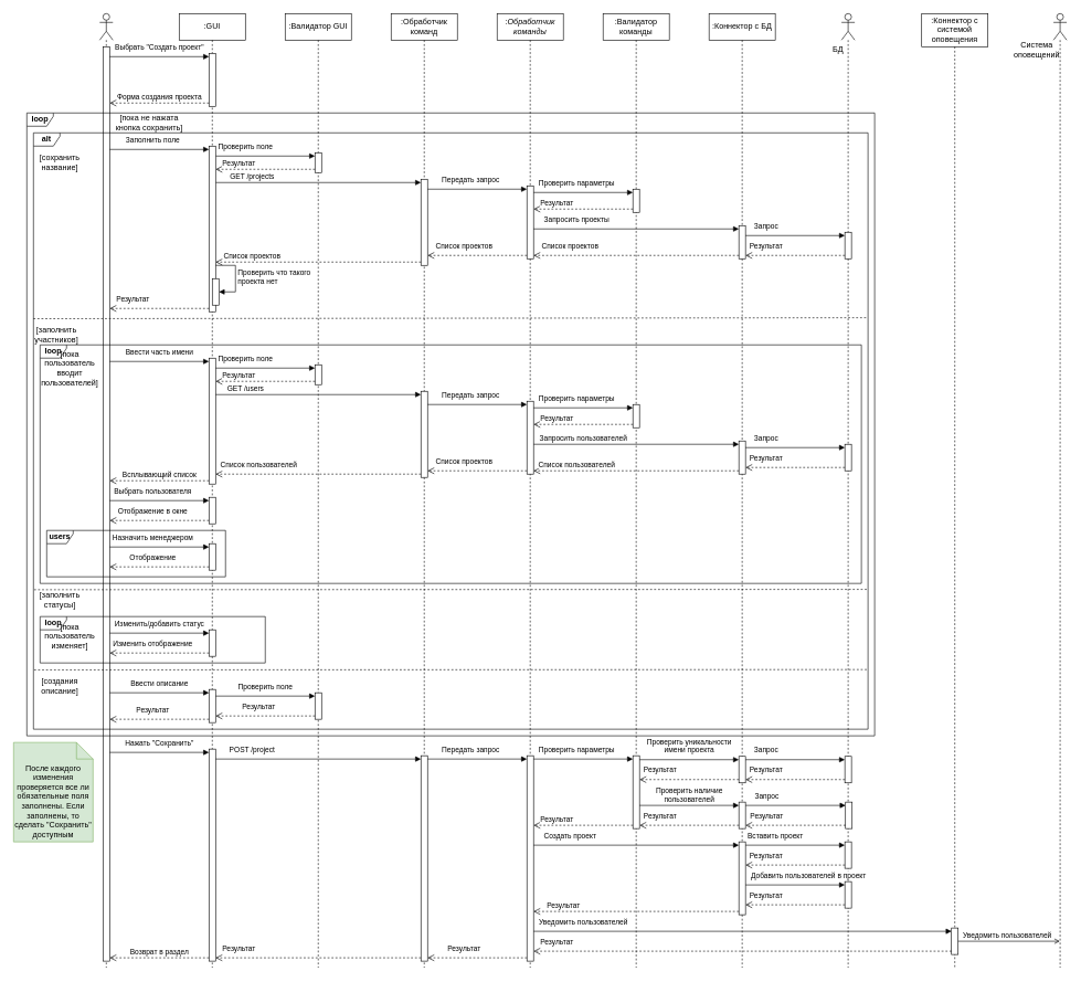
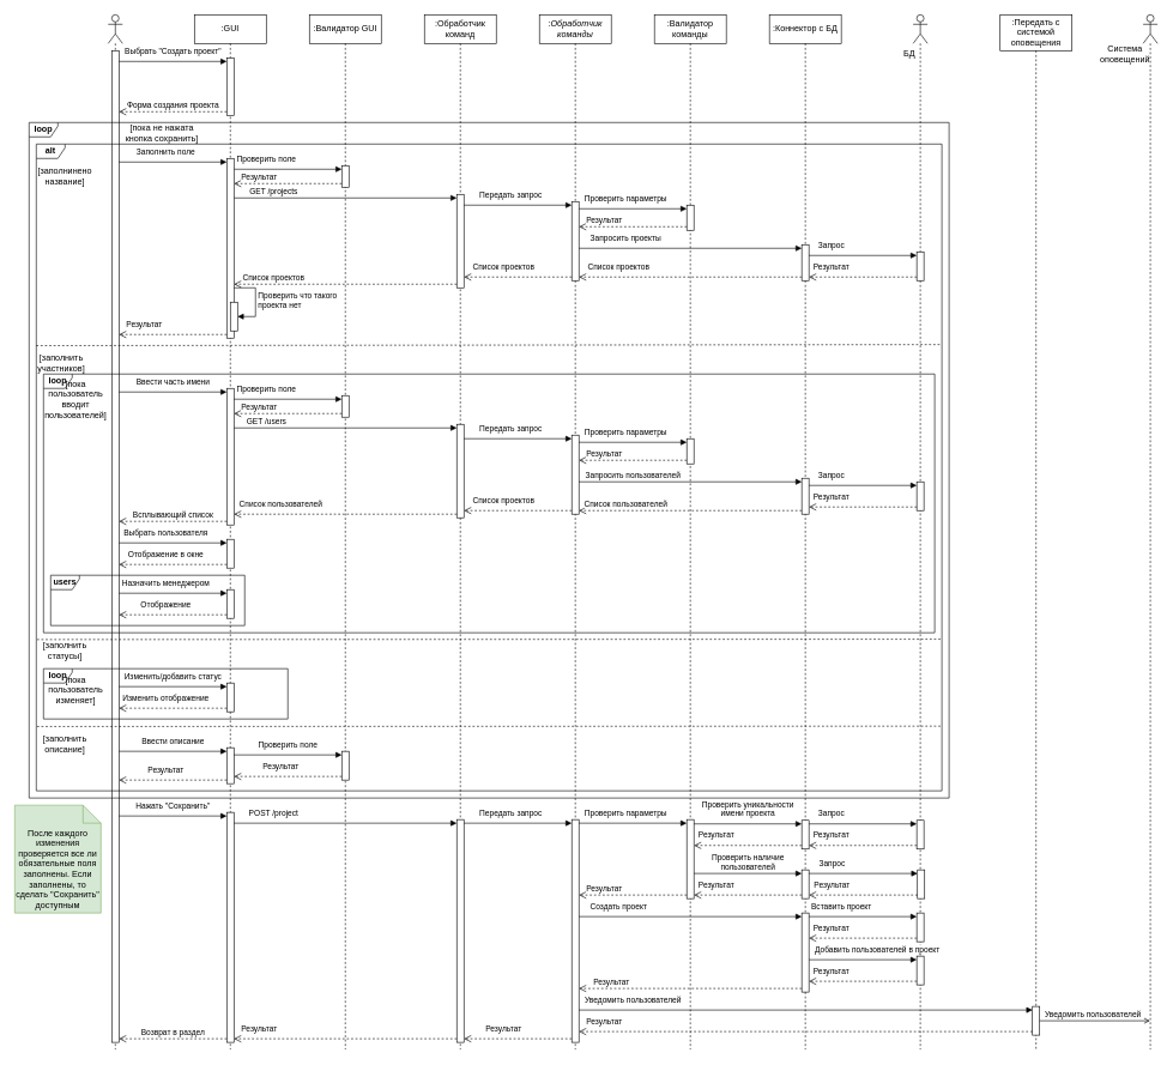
- <mxCell id="49" value=":Коннектор с системой оповещения" style="shape=umlLifeline;perimeter=lifelinePerimeter;whiteSpace=wrap;html=1;container=1;dropTarget=0;collapsible=0;recursiveResize=0;outlineConnect=0;portConstraint=eastwest;newEdgeStyle={&quot;curved&quot;:0,&quot;rounded&quot;:0};size=50;" parent="1" vertex="1"><mxGeometry x="1391" width="100" height="1440" as="geometry" y="20" /></mxCell>
+ <mxCell id="49" value=":Передать с системой оповещения" style="shape=umlLifeline;perimeter=lifelinePerimeter;whiteSpace=wrap;html=1;container=1;dropTarget=0;collapsible=0;recursiveResize=0;outlineConnect=0;portConstraint=eastwest;newEdgeStyle={&quot;curved&quot;:0,&quot;rounded&quot;:0};size=50;" parent="1" vertex="1"><mxGeometry x="1391" width="100" height="1440" as="geometry" y="20" /></mxCell>
- <mxCell id="20" value="[сохранить название]" style="text;html=1;align=center;verticalAlign=middle;whiteSpace=wrap;rounded=0;" parent="1" vertex="1"><mxGeometry x="50" y="230" width="80" height="30" as="geometry" /></mxCell>
+ <mxCell id="20" value="[заполнинено название]" style="text;html=1;align=center;verticalAlign=middle;whiteSpace=wrap;rounded=0;" parent="1" vertex="1"><mxGeometry x="50" y="230" width="80" height="30" as="geometry" /></mxCell>
- <mxCell id="101" value="[создания описание]" style="text;html=1;align=center;verticalAlign=middle;whiteSpace=wrap;rounded=0;" parent="1" vertex="1"><mxGeometry x="55" y="1020" width="70" height="30" as="geometry" /></mxCell>
+ <mxCell id="101" value="[заполнить описание]" style="text;html=1;align=center;verticalAlign=middle;whiteSpace=wrap;rounded=0;" parent="1" vertex="1"><mxGeometry x="55" y="1020" width="70" height="30" as="geometry" /></mxCell>
